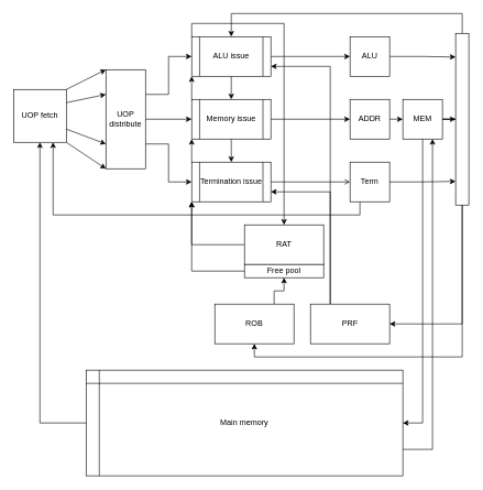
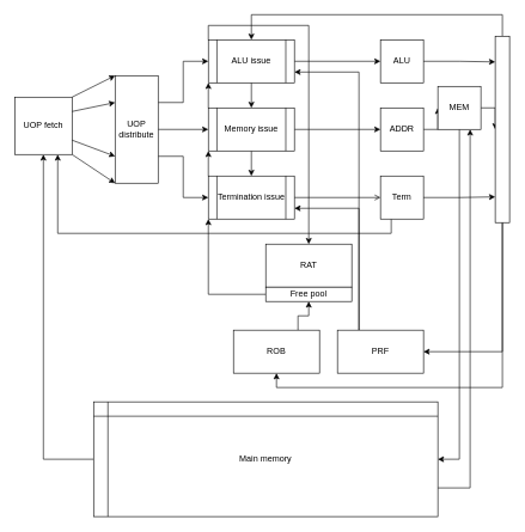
- <mxCell id="36" value="MEM" style="rounded=0;whiteSpace=wrap;html=1;" vertex="1" parent="1"><mxGeometry x="610" y="150" width="60" height="60" as="geometry" /></mxCell>
+ <mxCell id="36" value="MEM" style="rounded=0;whiteSpace=wrap;html=1;" vertex="1" parent="1"><mxGeometry x="610" y="120" width="60" height="60" as="geometry" /></mxCell>
- <mxCell id="25" style="edgeStyle=orthogonalEdgeStyle;rounded=0;orthogonalLoop=1;jettySize=auto;html=1;exitX=0;exitY=0.5;exitDx=0;exitDy=0;entryX=0;entryY=1;entryDx=0;entryDy=0;" edge="1" parent="1" source="26" target="24"><mxGeometry relative="1" as="geometry"><mxPoint x="290" y="310" as="targetPoint" /><Array as="points"><mxPoint x="290" y="370" /></Array></mxGeometry></mxCell>
